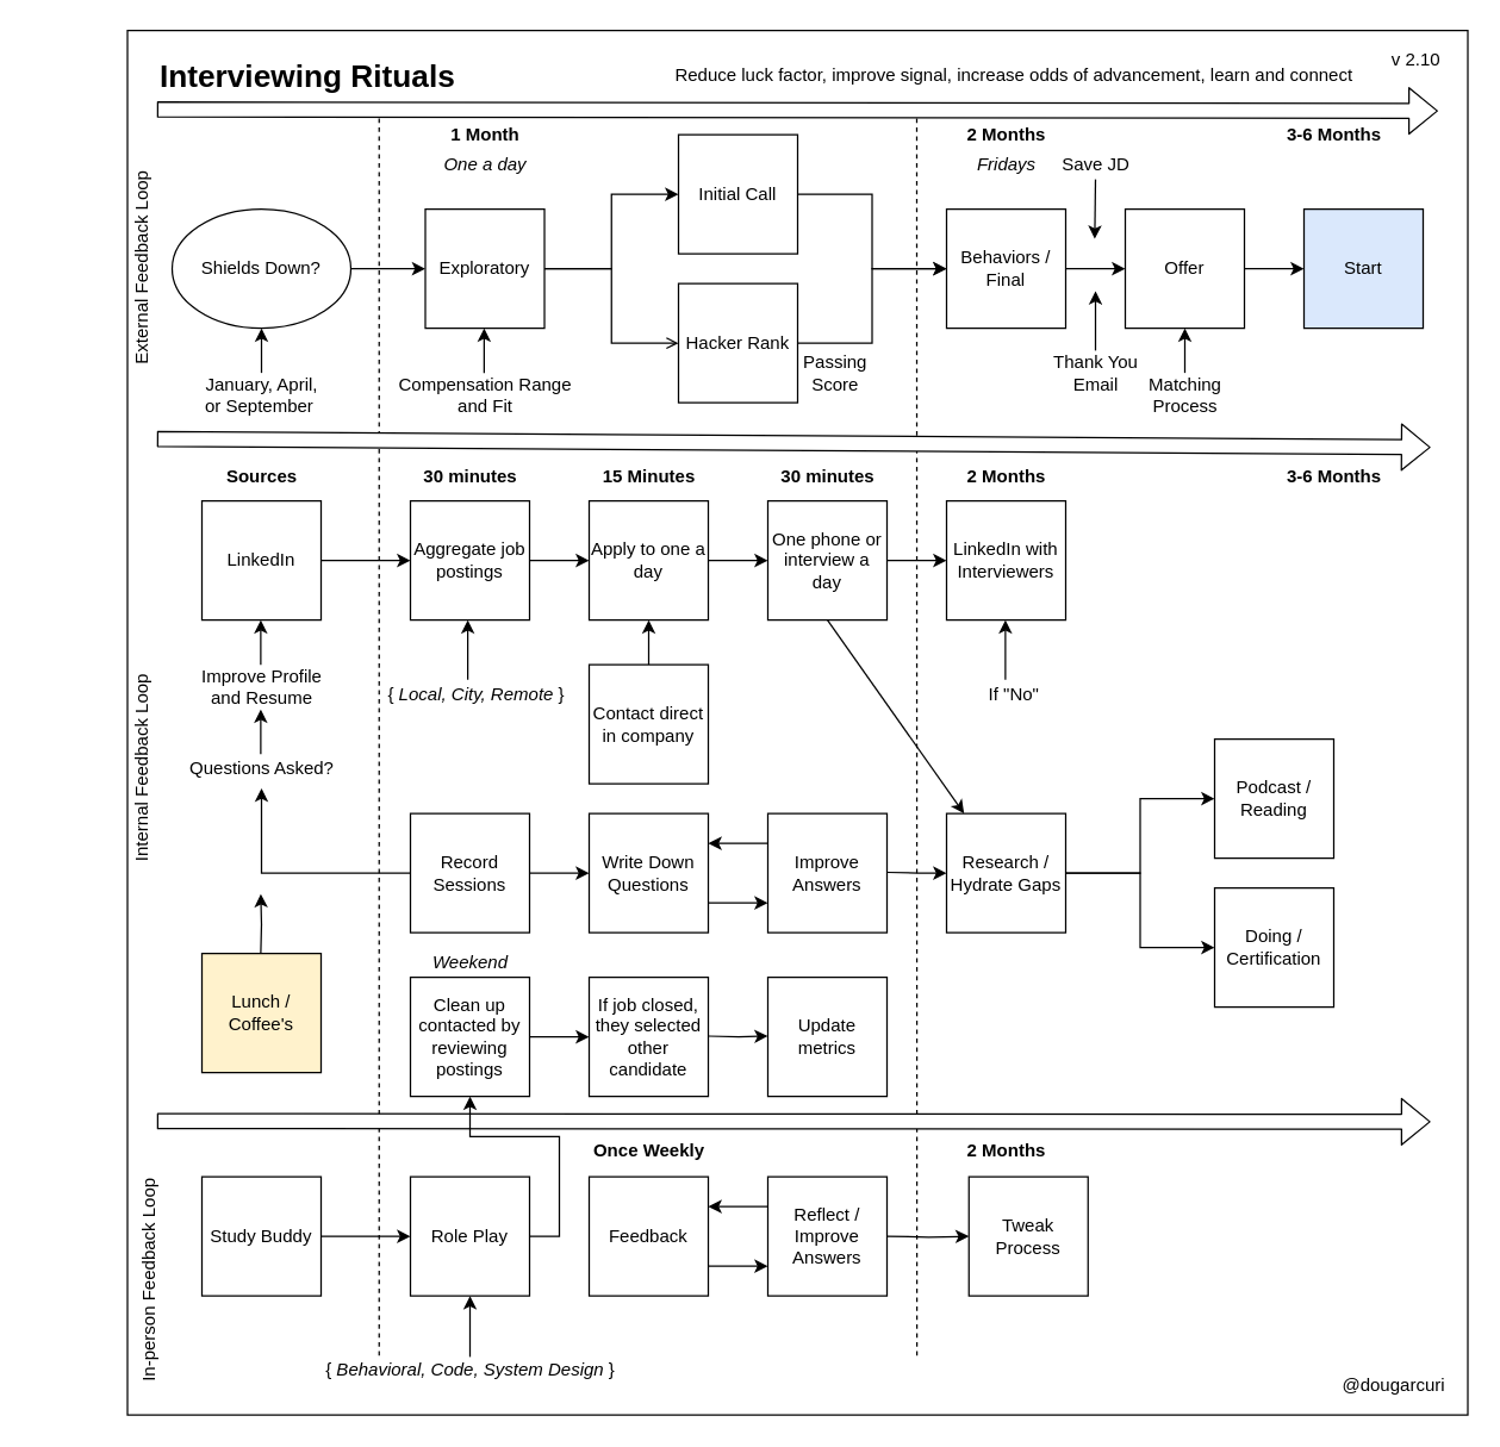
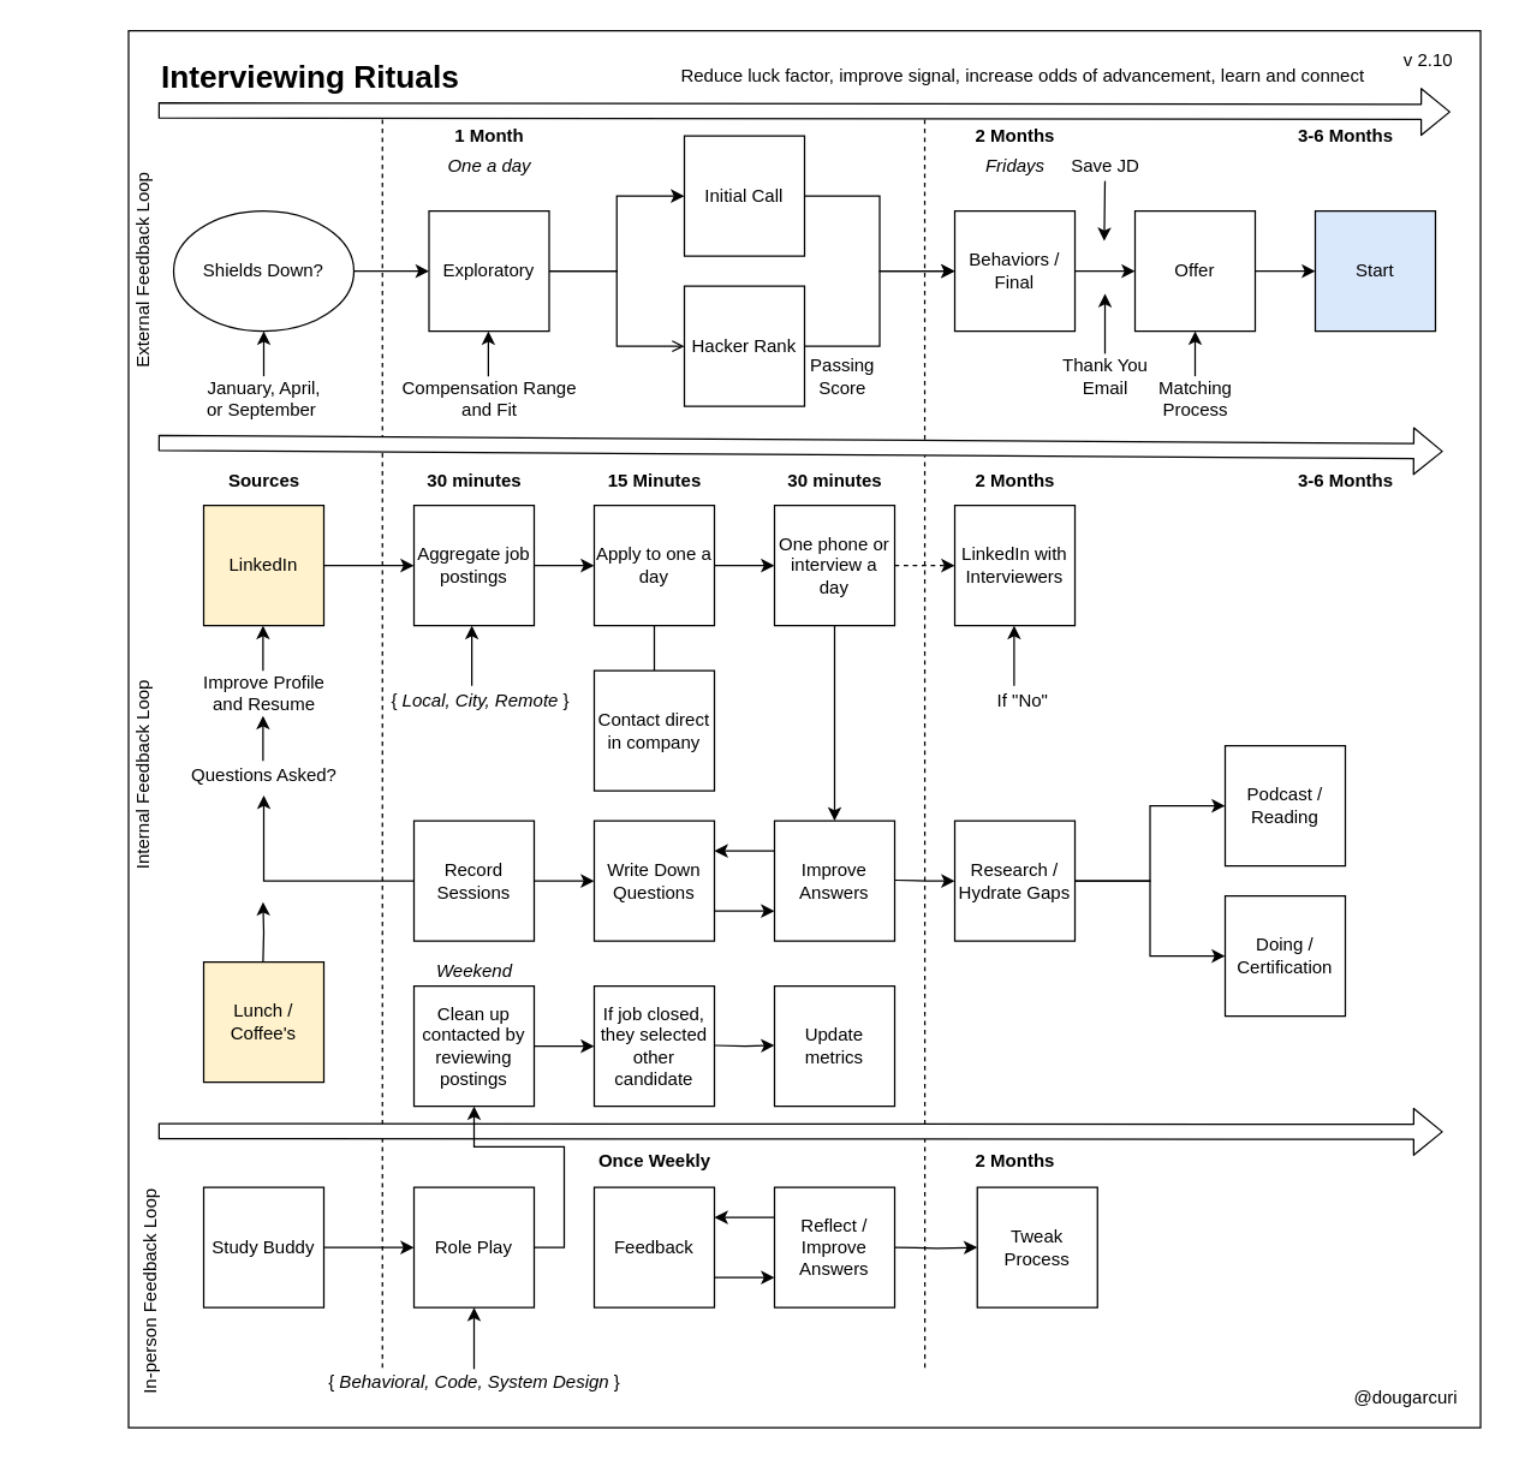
- <mxCell id="35" value="LinkedIn" style="whiteSpace=wrap;html=1;aspect=fixed;" parent="1" vertex="1"><mxGeometry x="135" y="336" width="80" height="80" as="geometry" /></mxCell>
+ <mxCell id="35" value="LinkedIn" style="whiteSpace=wrap;html=1;aspect=fixed;fillColor=#fff2cc;" parent="1" vertex="1"><mxGeometry x="135" y="336" width="80" height="80" as="geometry" /></mxCell>
- <mxCell id="25" style="edgeStyle=orthogonalEdgeStyle;rounded=0;orthogonalLoop=1;jettySize=auto;html=1;exitX=1;exitY=0.5;exitDx=0;exitDy=0;entryX=0;entryY=0.5;entryDx=0;entryDy=0;" parent="1" source="26" target="33" edge="1"><mxGeometry relative="1" as="geometry" /></mxCell>
+ <mxCell id="25" style="edgeStyle=orthogonalEdgeStyle;rounded=0;orthogonalLoop=1;jettySize=auto;html=1;exitX=1;exitY=0.5;exitDx=0;exitDy=0;entryX=0;entryY=0.5;entryDx=0;entryDy=0;dashed=1;" parent="1" source="26" target="33" edge="1"><mxGeometry relative="1" as="geometry" /></mxCell>
- <mxCell id="39" style="edgeStyle=orthogonalEdgeStyle;rounded=0;orthogonalLoop=1;jettySize=auto;html=1;exitX=0.5;exitY=0;exitDx=0;exitDy=0;entryX=0.5;entryY=1;entryDx=0;entryDy=0;" parent="1" source="40" target="24" edge="1"><mxGeometry relative="1" as="geometry" /></mxCell>
+ <mxCell id="39" style="edgeStyle=orthogonalEdgeStyle;rounded=0;orthogonalLoop=1;jettySize=auto;html=1;exitX=0.5;exitY=0;exitDx=0;exitDy=0;entryX=0.5;entryY=1;entryDx=0;entryDy=0;endArrow=none;" parent="1" source="40" target="24" edge="1"><mxGeometry relative="1" as="geometry" /></mxCell>
- <mxCell id="54" value="" style="endArrow=classic;html=1;exitX=0.5;exitY=1;exitDx=0;exitDy=0;" parent="1" source="26" target="75" edge="1"><mxGeometry width="50" height="50" relative="1" as="geometry"><mxPoint x="105" y="836" as="sourcePoint" /><mxPoint x="155" y="786" as="targetPoint" /></mxGeometry></mxCell>
+ <mxCell id="54" value="" style="endArrow=classic;html=1;exitX=0.5;exitY=1;exitDx=0;exitDy=0;entryX=0.5;entryY=0;entryDx=0;entryDy=0;" parent="1" source="26" target="20" edge="1"><mxGeometry width="50" height="50" relative="1" as="geometry"><mxPoint x="105" y="836" as="sourcePoint" /><mxPoint x="155" y="786" as="targetPoint" /></mxGeometry></mxCell>
